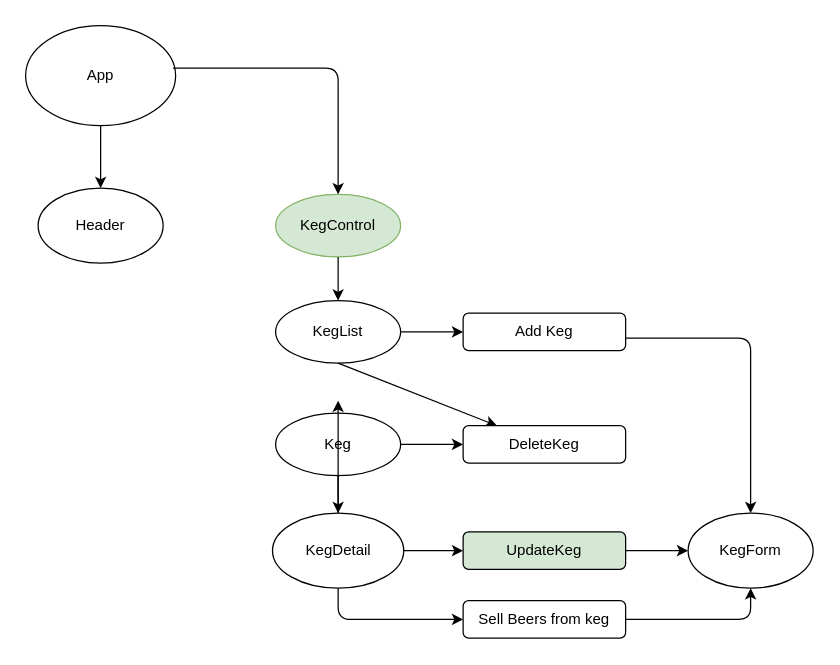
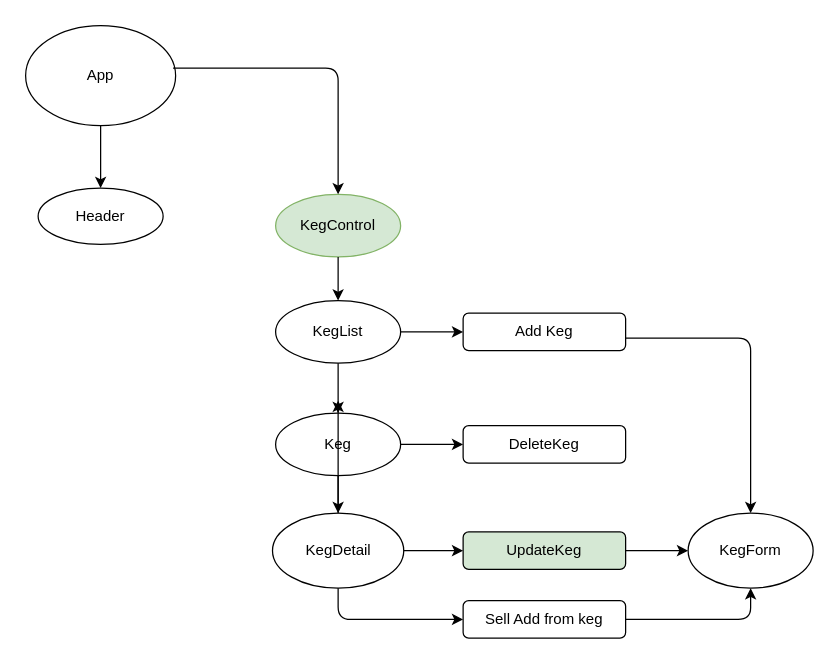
- <mxCell id="4" value="Header" style="ellipse;whiteSpace=wrap;html=1;" vertex="1" parent="1"><mxGeometry x="30" y="150" width="100" height="60" as="geometry" /></mxCell>
+ <mxCell id="4" value="Header" style="ellipse;whiteSpace=wrap;html=1;" vertex="1" parent="1"><mxGeometry x="30" y="150" width="100" height="45" as="geometry" /></mxCell>
- <mxCell id="11" value="" style="endArrow=classic;html=1;exitX=0.5;exitY=1;exitDx=0;exitDy=0;" edge="1" parent="1" source="7" target="14"><mxGeometry width="50" height="50" relative="1" as="geometry"><mxPoint x="140" y="380" as="sourcePoint" /><mxPoint x="190" y="330" as="targetPoint" /></mxGeometry></mxCell>
+ <mxCell id="11" value="" style="endArrow=classic;html=1;exitX=0.5;exitY=1;exitDx=0;exitDy=0;entryX=0.5;entryY=0;entryDx=0;entryDy=0;" edge="1" parent="1" source="7" target="8"><mxGeometry width="50" height="50" relative="1" as="geometry"><mxPoint x="140" y="380" as="sourcePoint" /><mxPoint x="190" y="330" as="targetPoint" /></mxGeometry></mxCell>
- <mxCell id="22" value="Sell Beers from keg" style="rounded=1;whiteSpace=wrap;html=1;" vertex="1" parent="1"><mxGeometry x="370" y="480" width="130" height="30" as="geometry" /></mxCell>
+ <mxCell id="22" value="Sell Add from keg" style="rounded=1;whiteSpace=wrap;html=1;" vertex="1" parent="1"><mxGeometry x="370" y="480" width="130" height="30" as="geometry" /></mxCell>
